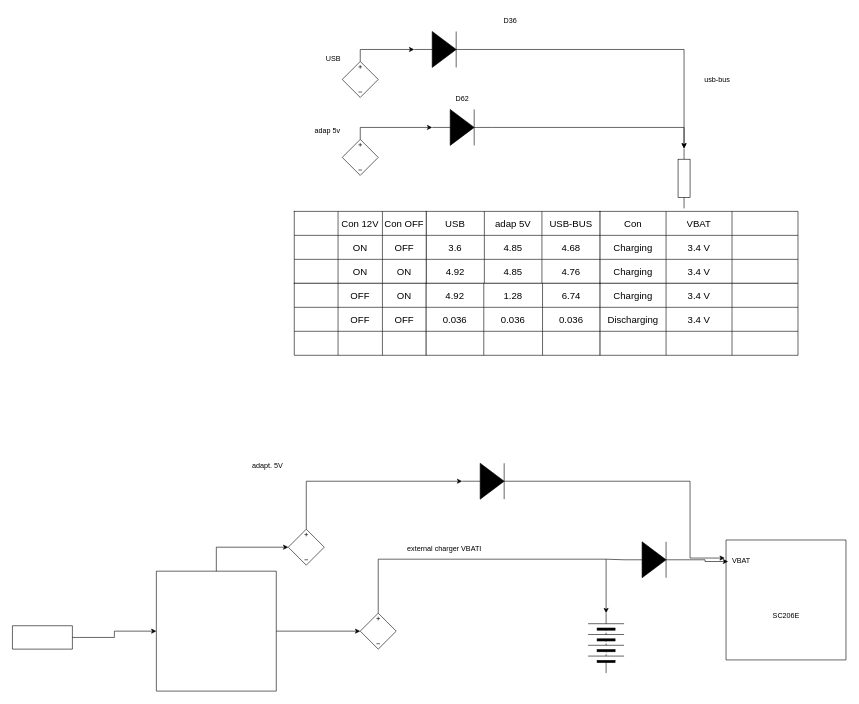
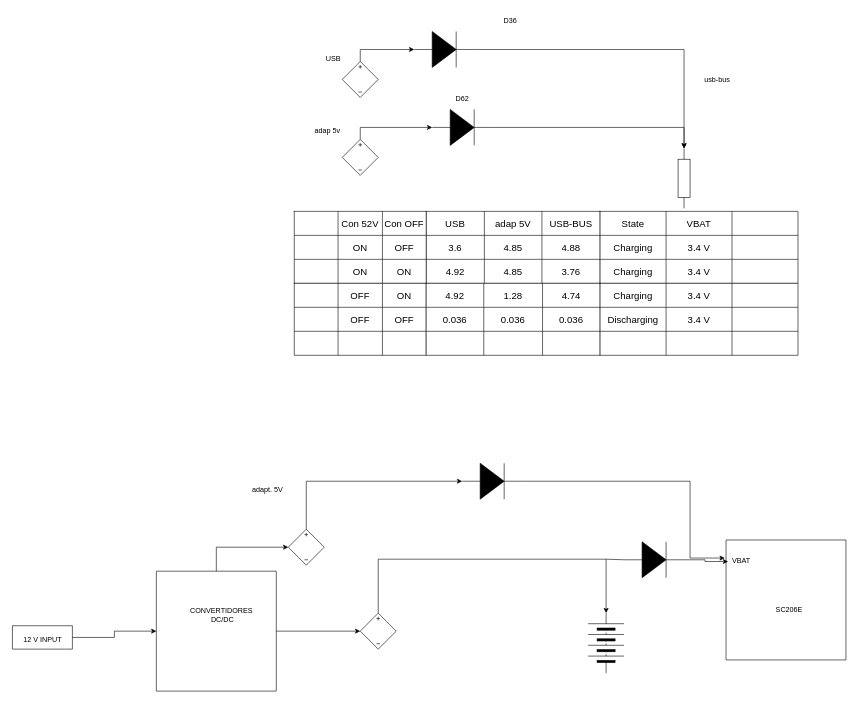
- <mxCell id="43" value="Con 12V" style="shape=partialRectangle;html=1;whiteSpace=wrap;connectable=0;strokeColor=inherit;overflow=hidden;fillColor=none;top=0;left=0;bottom=0;right=0;pointerEvents=1;fontSize=16;" vertex="1" parent="41"><mxGeometry x="73" width="74" height="40" as="geometry"><mxRectangle width="74" height="40" as="alternateBounds" /></mxGeometry></mxCell>
+ <mxCell id="43" value="Con 52V" style="shape=partialRectangle;html=1;whiteSpace=wrap;connectable=0;strokeColor=inherit;overflow=hidden;fillColor=none;top=0;left=0;bottom=0;right=0;pointerEvents=1;fontSize=16;" vertex="1" parent="41"><mxGeometry x="73" width="74" height="40" as="geometry"><mxRectangle width="74" height="40" as="alternateBounds" /></mxGeometry></mxCell>
- <mxCell id="29" value="Con" style="shape=partialRectangle;html=1;whiteSpace=wrap;connectable=0;strokeColor=inherit;overflow=hidden;fillColor=none;top=0;left=0;bottom=0;right=0;pointerEvents=1;fontSize=16;" vertex="1" parent="28"><mxGeometry width="110" height="40" as="geometry"><mxRectangle width="110" height="40" as="alternateBounds" /></mxGeometry></mxCell>
+ <mxCell id="29" value="State" style="shape=partialRectangle;html=1;whiteSpace=wrap;connectable=0;strokeColor=inherit;overflow=hidden;fillColor=none;top=0;left=0;bottom=0;right=0;pointerEvents=1;fontSize=16;" vertex="1" parent="28"><mxGeometry width="110" height="40" as="geometry"><mxRectangle width="110" height="40" as="alternateBounds" /></mxGeometry></mxCell>
- <mxCell id="22" value="4.68" style="shape=partialRectangle;html=1;whiteSpace=wrap;connectable=0;strokeColor=inherit;overflow=hidden;fillColor=none;top=0;left=0;bottom=0;right=0;pointerEvents=1;fontSize=16;" vertex="1" parent="19"><mxGeometry x="193" width="97" height="40" as="geometry"><mxRectangle width="97" height="40" as="alternateBounds" /></mxGeometry></mxCell>
+ <mxCell id="22" value="4.88" style="shape=partialRectangle;html=1;whiteSpace=wrap;connectable=0;strokeColor=inherit;overflow=hidden;fillColor=none;top=0;left=0;bottom=0;right=0;pointerEvents=1;fontSize=16;" vertex="1" parent="19"><mxGeometry x="193" width="97" height="40" as="geometry"><mxRectangle width="97" height="40" as="alternateBounds" /></mxGeometry></mxCell>
- <mxCell id="26" value="4.76" style="shape=partialRectangle;html=1;whiteSpace=wrap;connectable=0;strokeColor=inherit;overflow=hidden;fillColor=none;top=0;left=0;bottom=0;right=0;pointerEvents=1;fontSize=16;" vertex="1" parent="23"><mxGeometry x="193" width="97" height="40" as="geometry"><mxRectangle width="97" height="40" as="alternateBounds" /></mxGeometry></mxCell>
+ <mxCell id="26" value="3.76" style="shape=partialRectangle;html=1;whiteSpace=wrap;connectable=0;strokeColor=inherit;overflow=hidden;fillColor=none;top=0;left=0;bottom=0;right=0;pointerEvents=1;fontSize=16;" vertex="1" parent="23"><mxGeometry x="193" width="97" height="40" as="geometry"><mxRectangle width="97" height="40" as="alternateBounds" /></mxGeometry></mxCell>
- <mxCell id="72" value="6.74" style="shape=partialRectangle;html=1;whiteSpace=wrap;connectable=0;strokeColor=inherit;overflow=hidden;fillColor=none;top=0;left=0;bottom=0;right=0;pointerEvents=1;fontSize=16;" vertex="1" parent="69"><mxGeometry x="194" width="96" height="40" as="geometry"><mxRectangle width="96" height="40" as="alternateBounds" /></mxGeometry></mxCell>
+ <mxCell id="72" value="4.74" style="shape=partialRectangle;html=1;whiteSpace=wrap;connectable=0;strokeColor=inherit;overflow=hidden;fillColor=none;top=0;left=0;bottom=0;right=0;pointerEvents=1;fontSize=16;" vertex="1" parent="69"><mxGeometry x="194" width="96" height="40" as="geometry"><mxRectangle width="96" height="40" as="alternateBounds" /></mxGeometry></mxCell>
- <mxCell id="98" value="adapt. 5V" style="text;html=1;align=center;verticalAlign=middle;resizable=0;points=[];autosize=1;strokeColor=none;fillColor=none;" vertex="1" parent="1"><mxGeometry x="410" y="762" width="70" height="30" as="geometry" /></mxCell>
+ <mxCell id="98" value="adapt. 5V" style="text;html=1;align=center;verticalAlign=middle;resizable=0;points=[];autosize=1;strokeColor=none;fillColor=none;" vertex="1" parent="1"><mxGeometry x="410" y="802" width="70" height="30" as="geometry" /></mxCell>
- <mxCell id="99" value="external charger VBATI" style="text;html=1;align=center;verticalAlign=middle;resizable=0;points=[];autosize=1;strokeColor=none;fillColor=none;" vertex="1" parent="1"><mxGeometry x="665" y="900" width="150" height="30" as="geometry" /></mxCell>
+ <mxCell id="114" value="CONVERTIDORES&amp;nbsp;&lt;div&gt;DC/DC&lt;/div&gt;" style="text;html=1;align=center;verticalAlign=middle;resizable=0;points=[];autosize=1;strokeColor=none;fillColor=none;" vertex="1" parent="1"><mxGeometry x="305" y="1005" width="130" height="40" as="geometry" /></mxCell>
- <mxCell id="101" value="SC206E" style="text;html=1;align=center;verticalAlign=middle;resizable=0;points=[];autosize=1;strokeColor=none;fillColor=none;" vertex="1" parent="100"><mxGeometry x="65" y="112" width="70" height="30" as="geometry" /></mxCell>
+ <mxCell id="101" value="SC206E" style="text;html=1;align=center;verticalAlign=middle;resizable=0;points=[];autosize=1;strokeColor=none;fillColor=none;" vertex="1" parent="100"><mxGeometry x="70" y="102" width="70" height="30" as="geometry" /></mxCell>
+ <mxCell id="113" value="12 V INPUT" style="text;html=1;align=center;verticalAlign=middle;resizable=0;points=[];autosize=1;strokeColor=none;fillColor=none;" vertex="1" parent="112"><mxGeometry x="5" y="9" width="90" height="30" as="geometry" /></mxCell>
